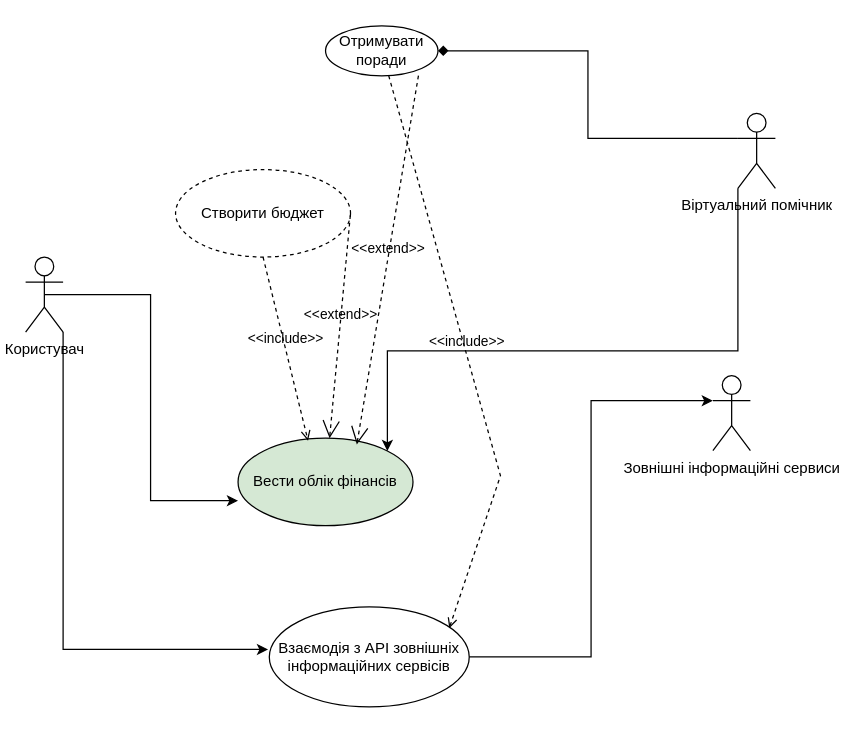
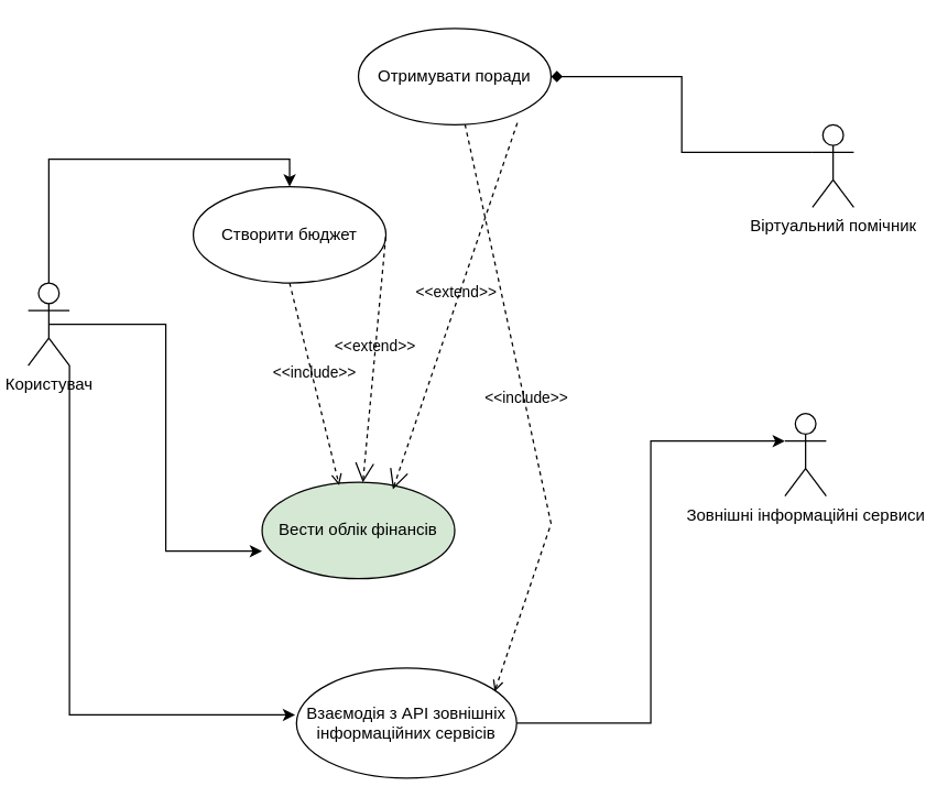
- <mxCell id="10" value="Отримувати поради" style="ellipse;whiteSpace=wrap;html=1;" vertex="1" parent="1"><mxGeometry x="260" y="20" width="90" height="40" as="geometry" /></mxCell>
+ <mxCell id="10" value="Отримувати поради" style="ellipse;whiteSpace=wrap;html=1;" vertex="1" parent="1"><mxGeometry x="260" y="20" width="140" height="70" as="geometry" /></mxCell>
+ <mxCell id="2" style="edgeStyle=orthogonalEdgeStyle;rounded=0;orthogonalLoop=1;jettySize=auto;html=1;exitX=0.5;exitY=0;exitDx=0;exitDy=0;exitPerimeter=0;entryX=0.5;entryY=0;entryDx=0;entryDy=0;" edge="1" parent="1" source="3" target="8"><mxGeometry relative="1" as="geometry" /></mxCell>
- <mxCell id="8" value="Створити бюджет" style="ellipse;whiteSpace=wrap;html=1;dashed=1;" vertex="1" parent="1"><mxGeometry x="140" y="135" width="140" height="70" as="geometry" /></mxCell>
+ <mxCell id="8" value="Створити бюджет" style="ellipse;whiteSpace=wrap;html=1;" vertex="1" parent="1"><mxGeometry x="140" y="135" width="140" height="70" as="geometry" /></mxCell>
- <mxCell id="5" style="edgeStyle=orthogonalEdgeStyle;rounded=0;orthogonalLoop=1;jettySize=auto;html=1;exitX=0;exitY=1;exitDx=0;exitDy=0;exitPerimeter=0;entryX=1;entryY=0;entryDx=0;entryDy=0;" edge="1" parent="1" source="6" target="9"><mxGeometry relative="1" as="geometry"><Array as="points"><mxPoint x="590" y="280" /><mxPoint x="310" y="280" /></Array></mxGeometry></mxCell>
